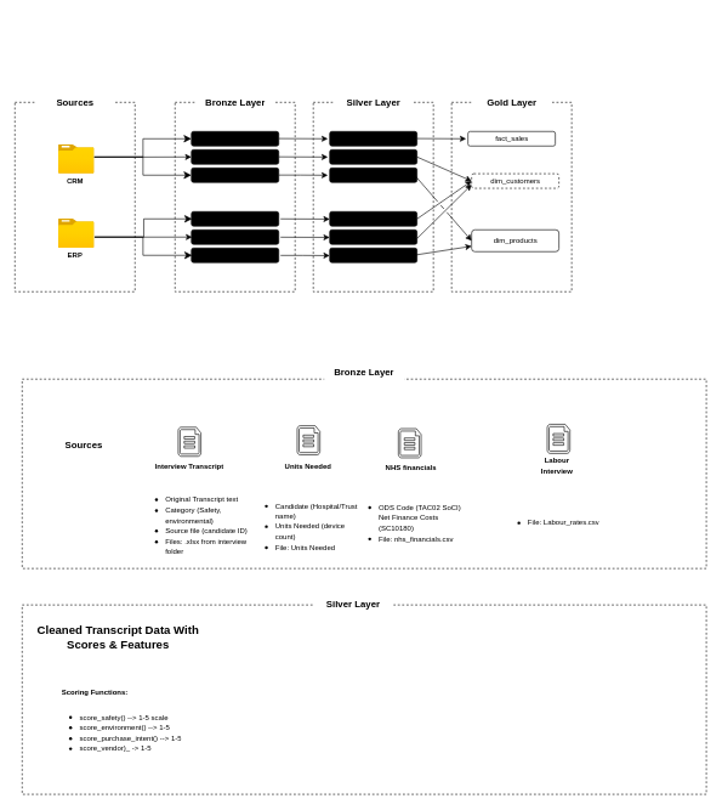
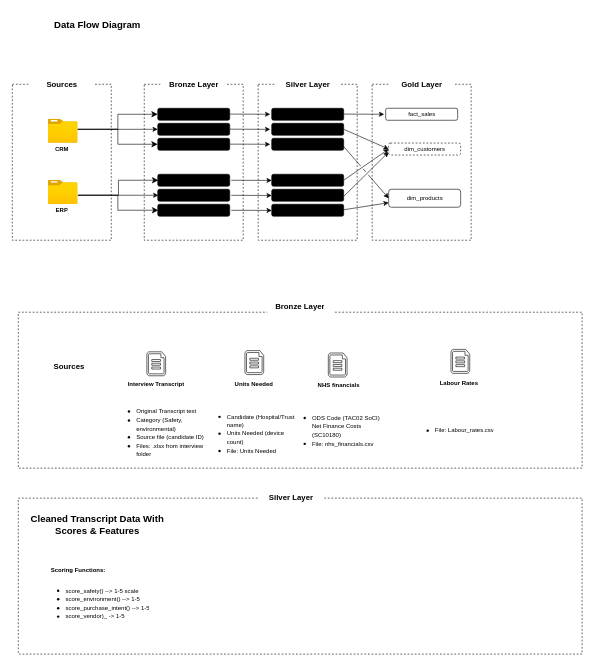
+ <mxCell id="2" value="&lt;font style=&quot;font-size: 16px;&quot;&gt;&lt;b style=&quot;&quot;&gt;Data Flow Diagram&lt;/b&gt;&lt;/font&gt;" style="text;html=1;strokeColor=none;fillColor=none;align=center;verticalAlign=middle;whiteSpace=wrap;overflow=hidden;" parent="1" vertex="1"><mxGeometry x="37" y="20" width="250" height="40" as="geometry" /></mxCell>
- <mxCell id="56" value="&lt;font style=&quot;font-size: 10px;&quot;&gt;&lt;b style=&quot;&quot;&gt;Labour Interview&lt;/b&gt;&lt;/font&gt;" style="text;html=1;strokeColor=none;fillColor=none;align=center;verticalAlign=middle;whiteSpace=wrap;overflow=hidden;" parent="1" vertex="1"><mxGeometry x="730" y="620" width="70" height="36" as="geometry" /></mxCell>
+ <mxCell id="56" value="&lt;font style=&quot;font-size: 10px;&quot;&gt;&lt;b style=&quot;&quot;&gt;Labour Rates&lt;/b&gt;&lt;/font&gt;" style="text;html=1;strokeColor=none;fillColor=none;align=center;verticalAlign=middle;whiteSpace=wrap;overflow=hidden;" parent="1" vertex="1"><mxGeometry x="730" y="620" width="70" height="36" as="geometry" /></mxCell>
